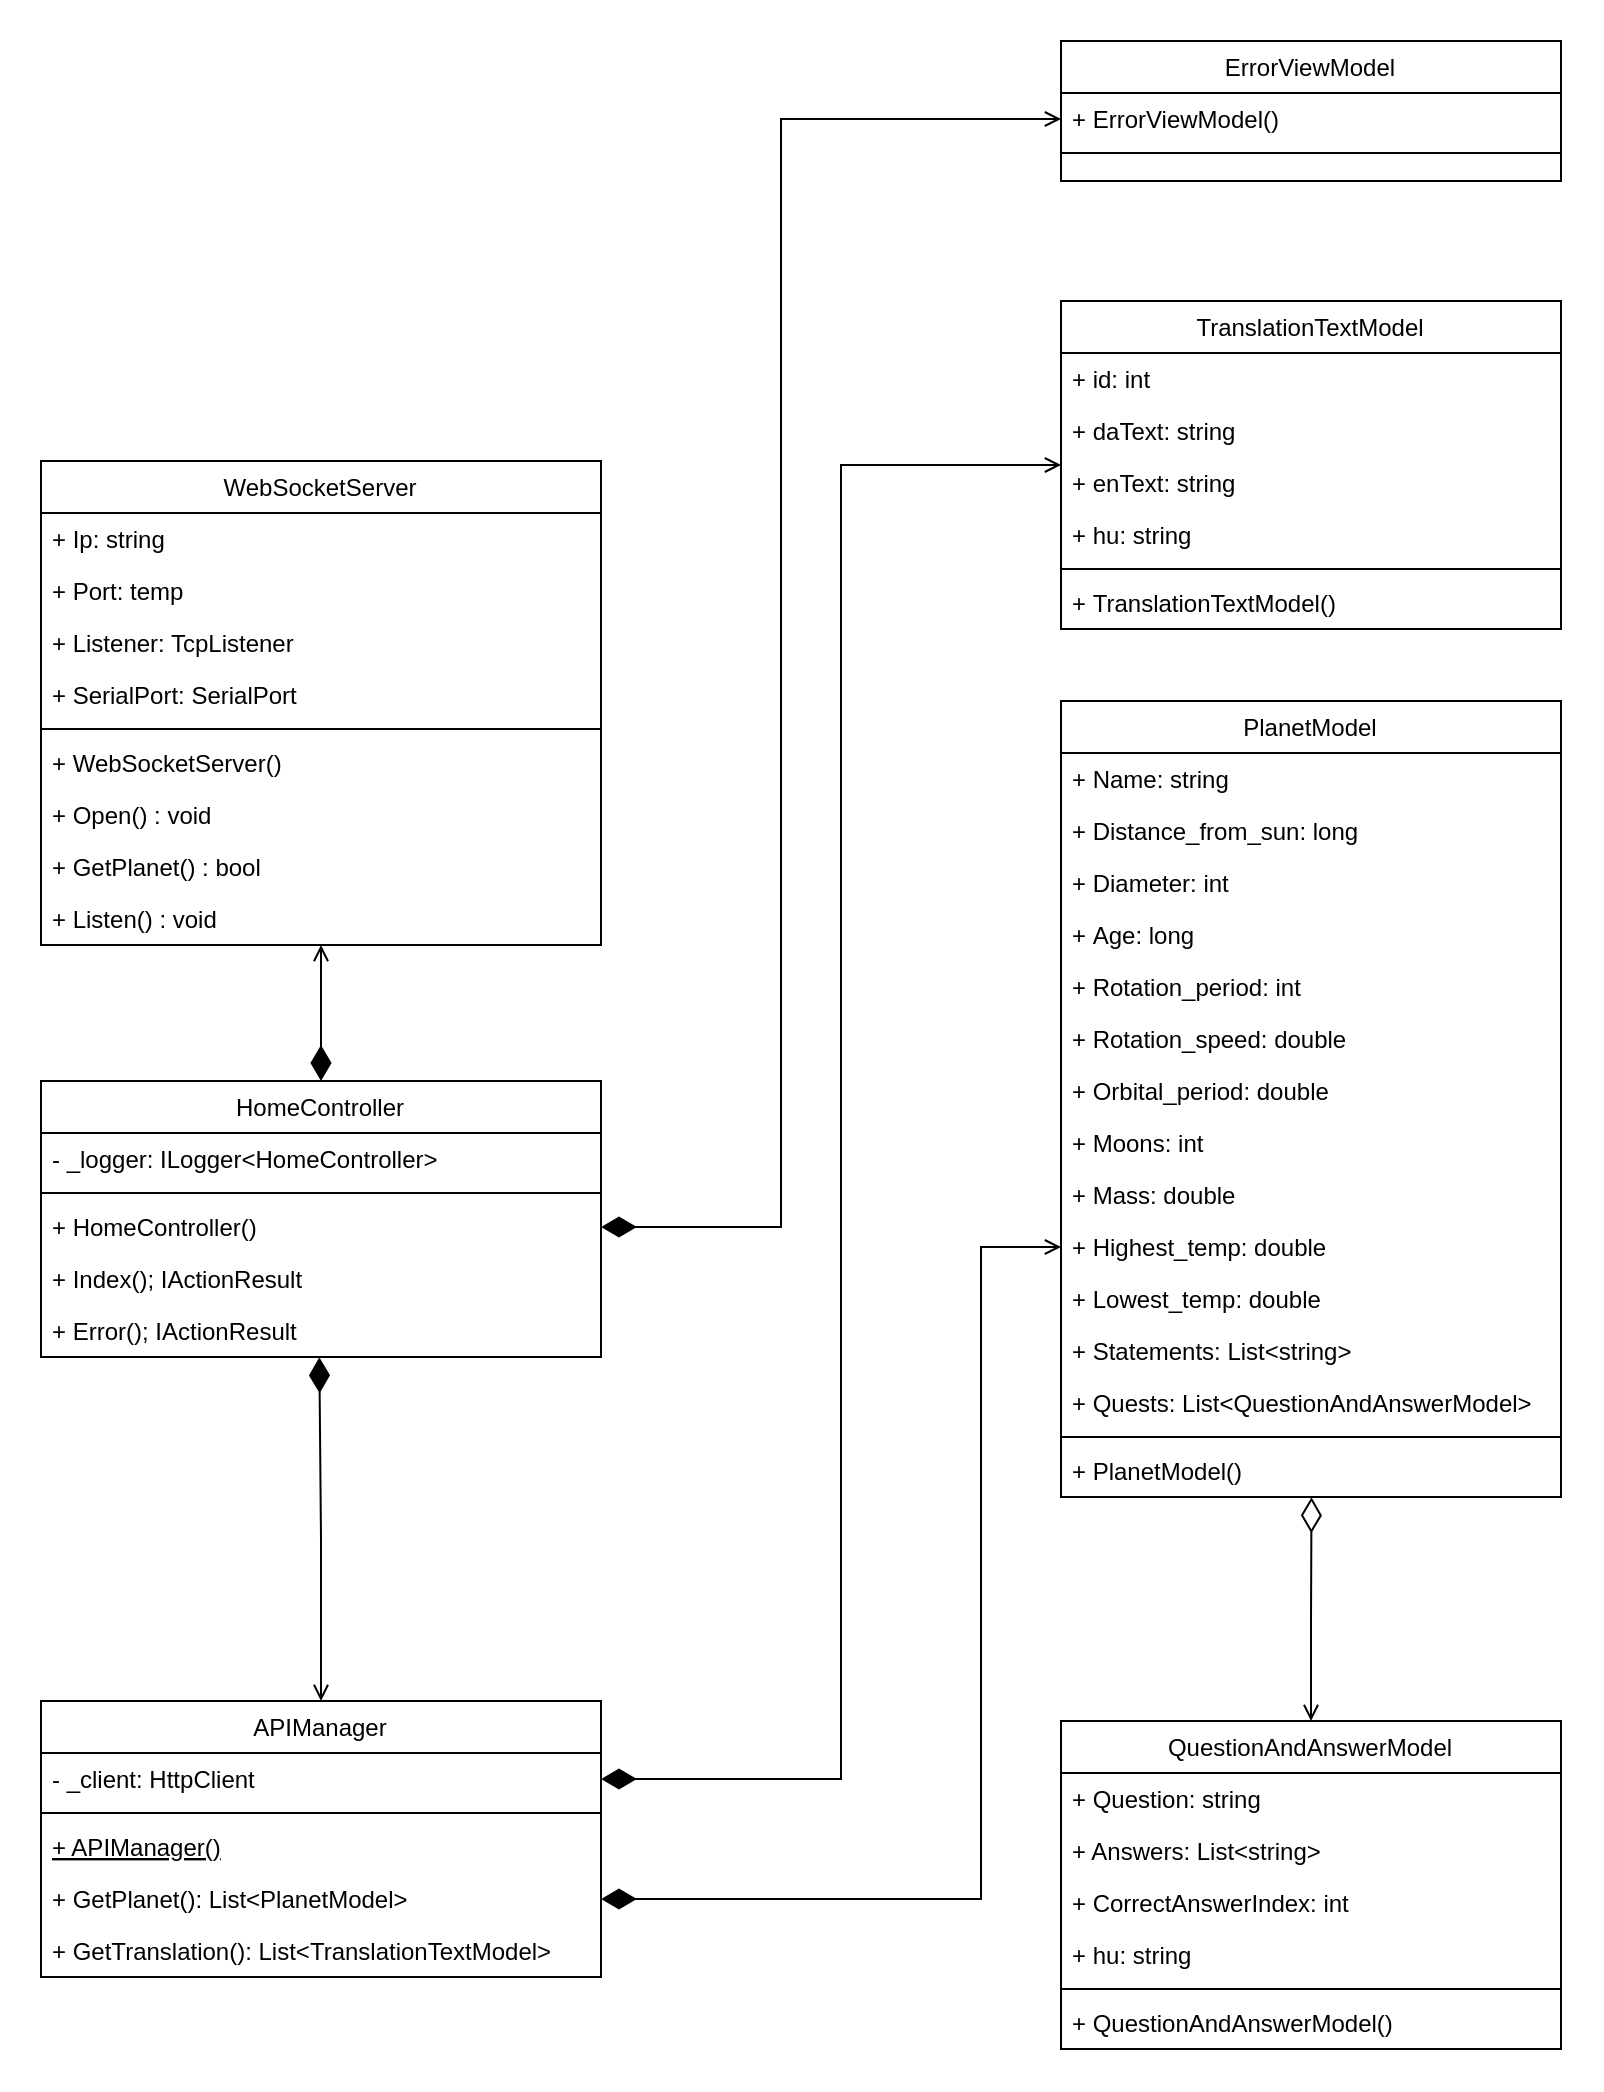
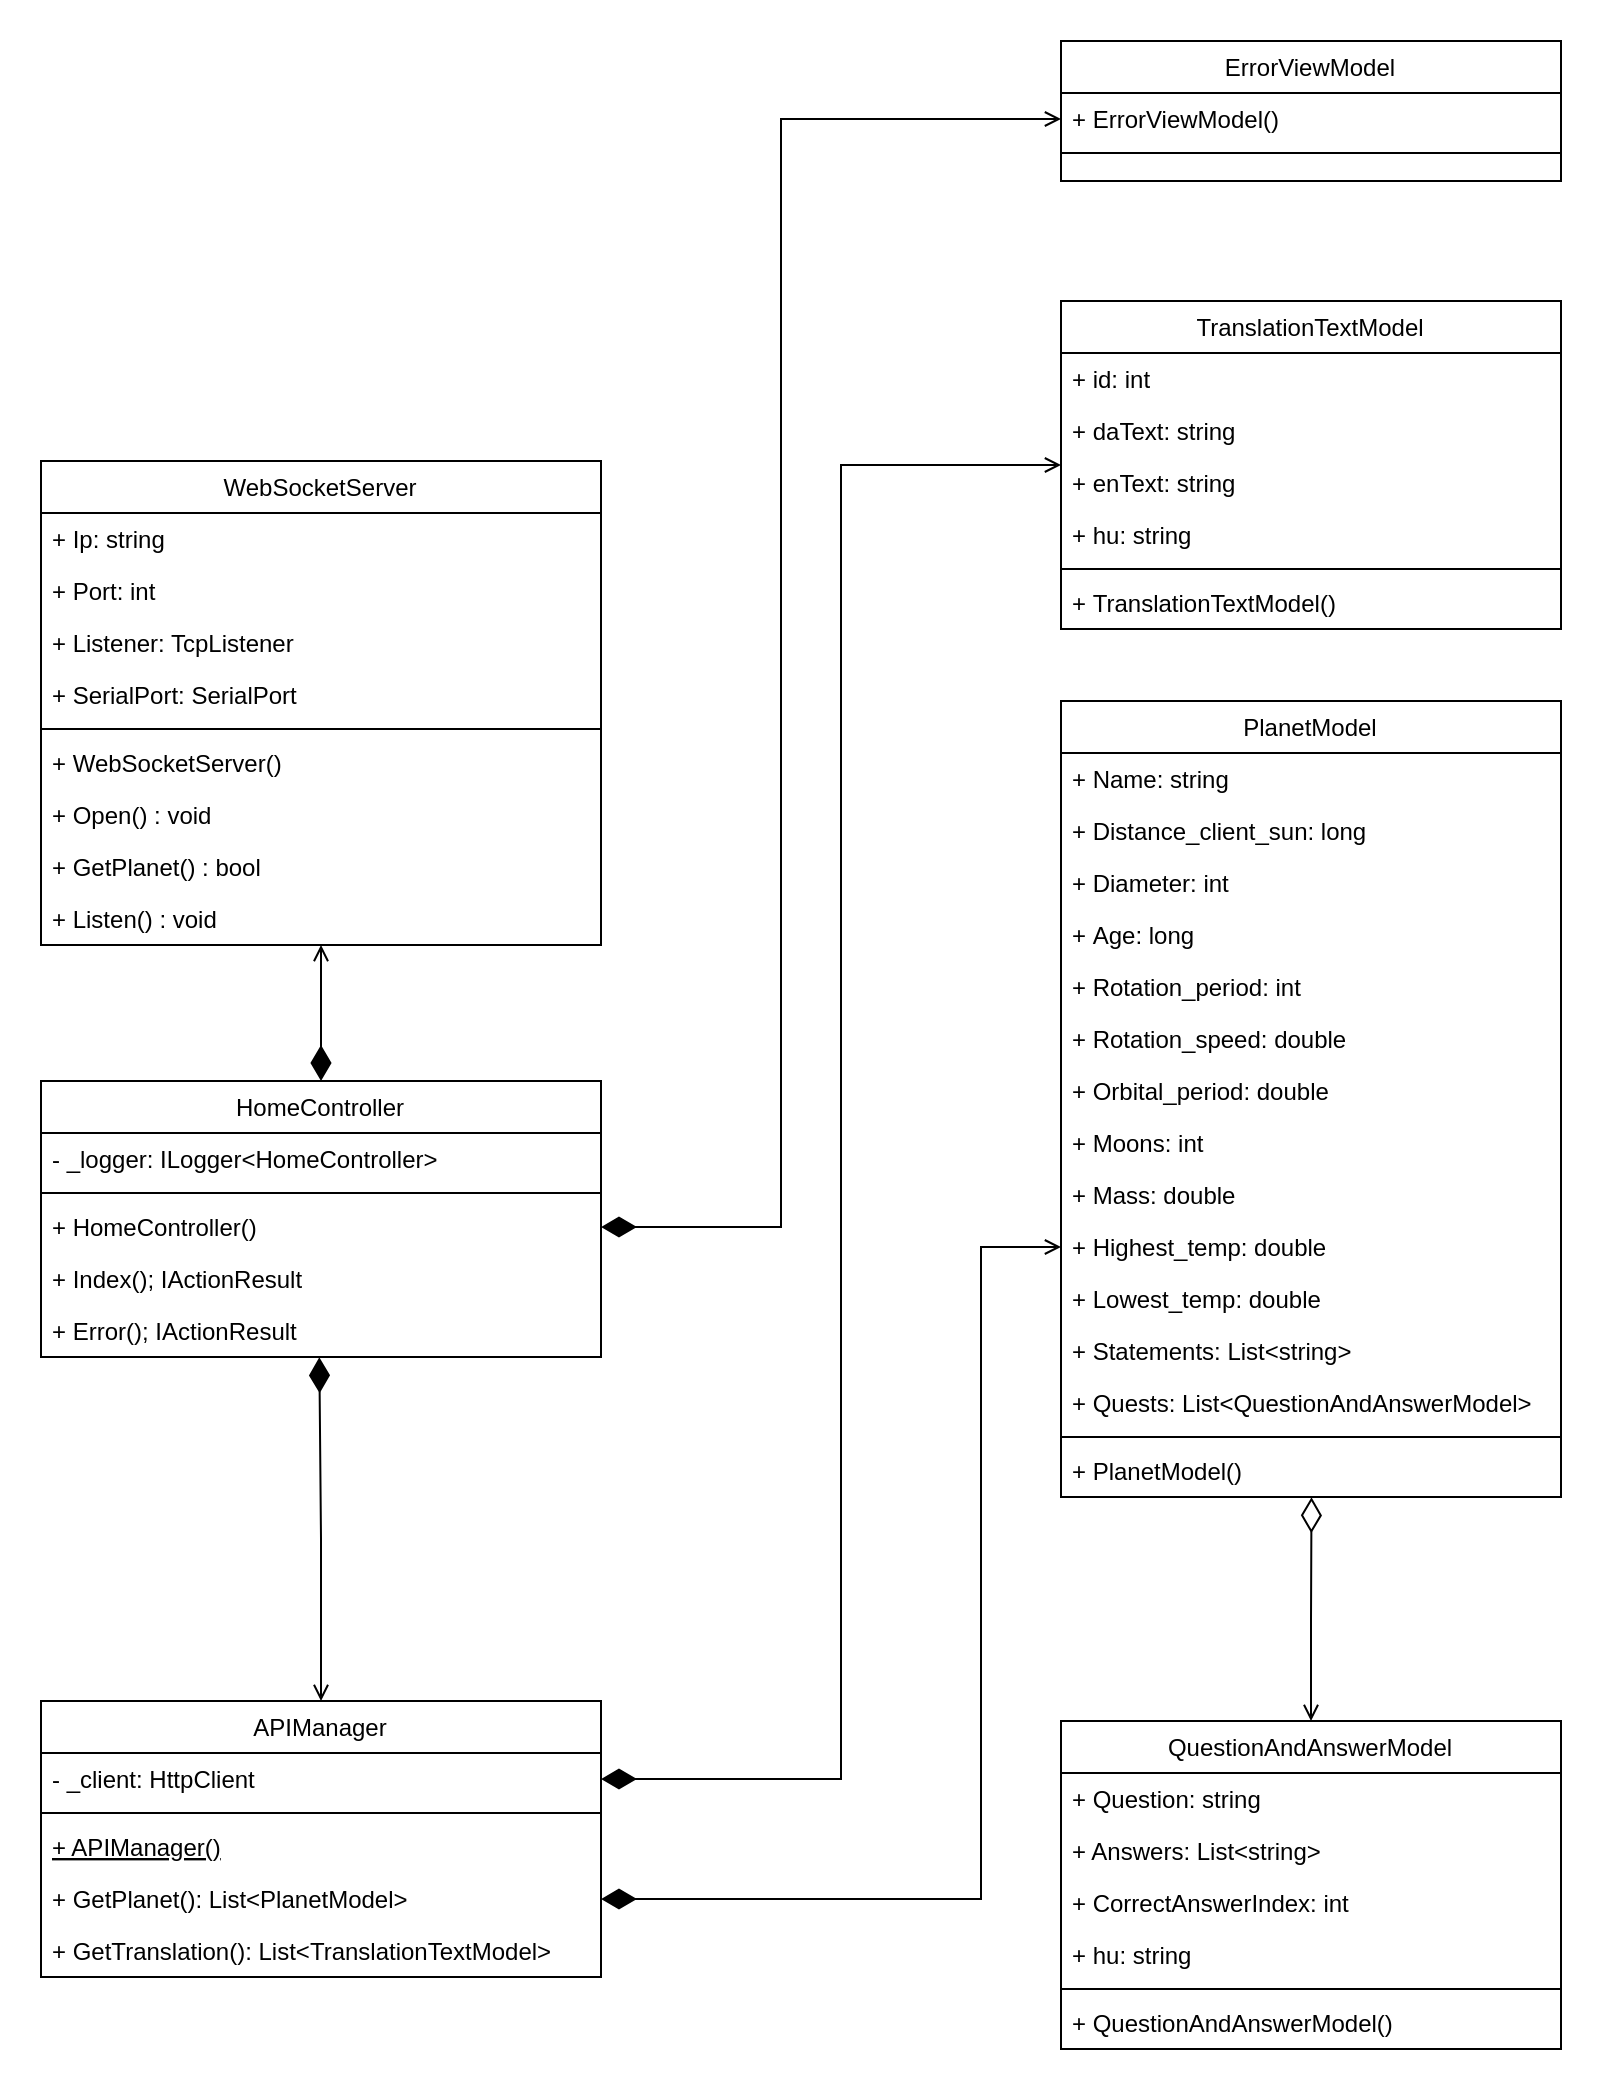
- <mxCell id="47" value="+ Port: temp" style="text;align=left;verticalAlign=top;spacingLeft=4;spacingRight=4;overflow=hidden;rotatable=0;points=[[0,0.5],[1,0.5]];portConstraint=eastwest;" vertex="1" parent="45"><mxGeometry y="52" width="280" height="26" as="geometry" /></mxCell>
+ <mxCell id="47" value="+ Port: int" style="text;align=left;verticalAlign=top;spacingLeft=4;spacingRight=4;overflow=hidden;rotatable=0;points=[[0,0.5],[1,0.5]];portConstraint=eastwest;" vertex="1" parent="45"><mxGeometry y="52" width="280" height="26" as="geometry" /></mxCell>
- <mxCell id="29" value="+ Distance_from_sun: long" style="text;align=left;verticalAlign=top;spacingLeft=4;spacingRight=4;overflow=hidden;rotatable=0;points=[[0,0.5],[1,0.5]];portConstraint=eastwest;" vertex="1" parent="27"><mxGeometry y="52" width="250" height="26" as="geometry" /></mxCell>
+ <mxCell id="29" value="+ Distance_client_sun: long" style="text;align=left;verticalAlign=top;spacingLeft=4;spacingRight=4;overflow=hidden;rotatable=0;points=[[0,0.5],[1,0.5]];portConstraint=eastwest;" vertex="1" parent="27"><mxGeometry y="52" width="250" height="26" as="geometry" /></mxCell>
